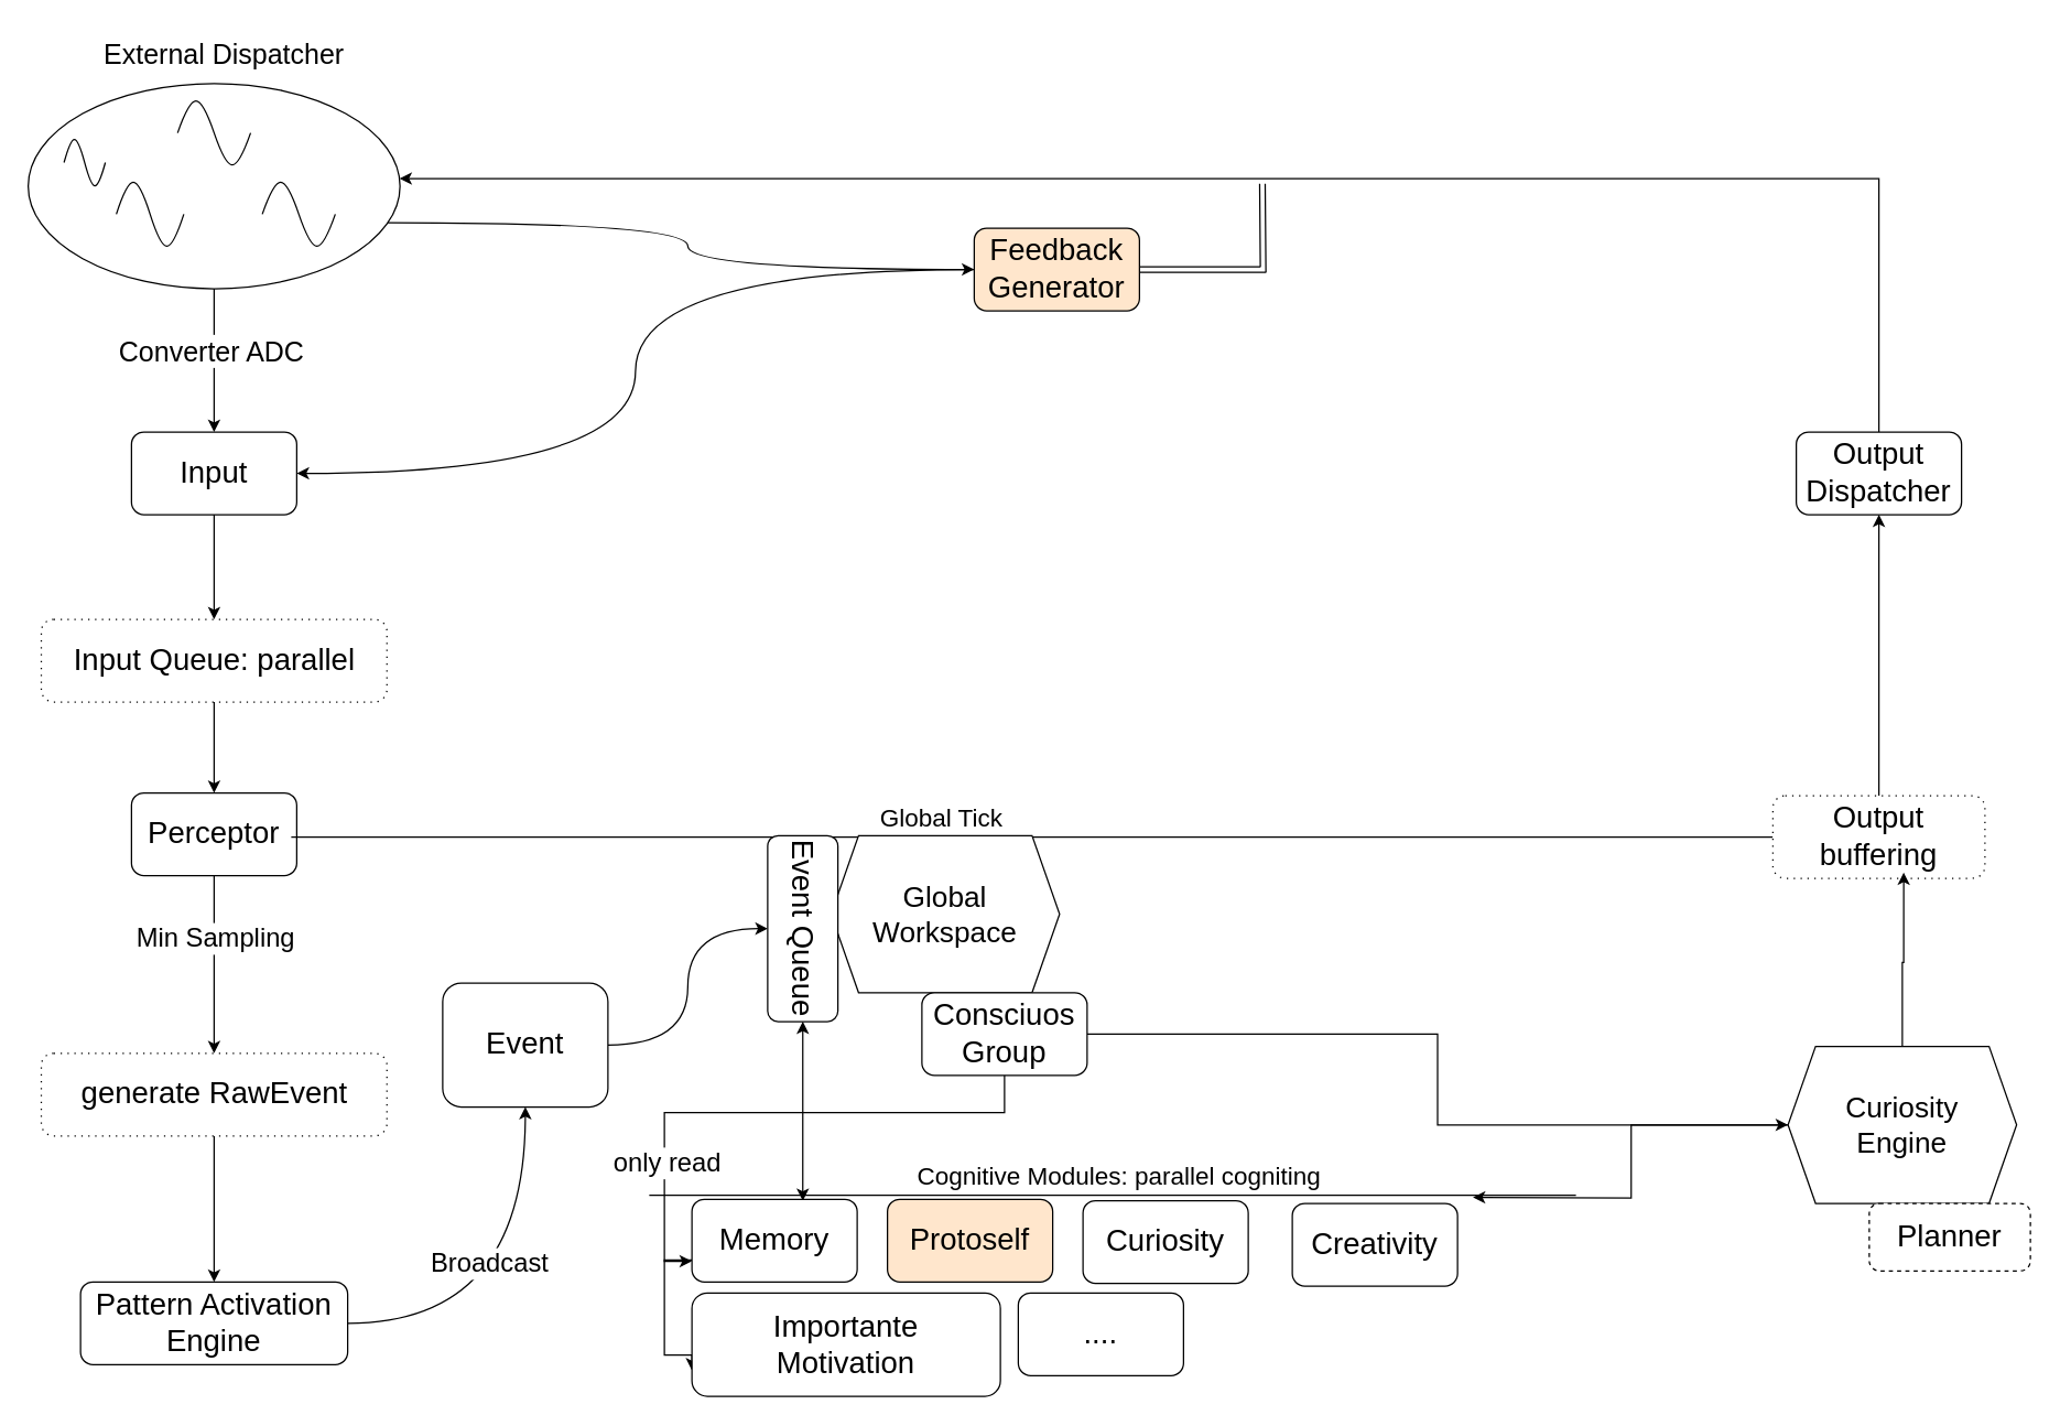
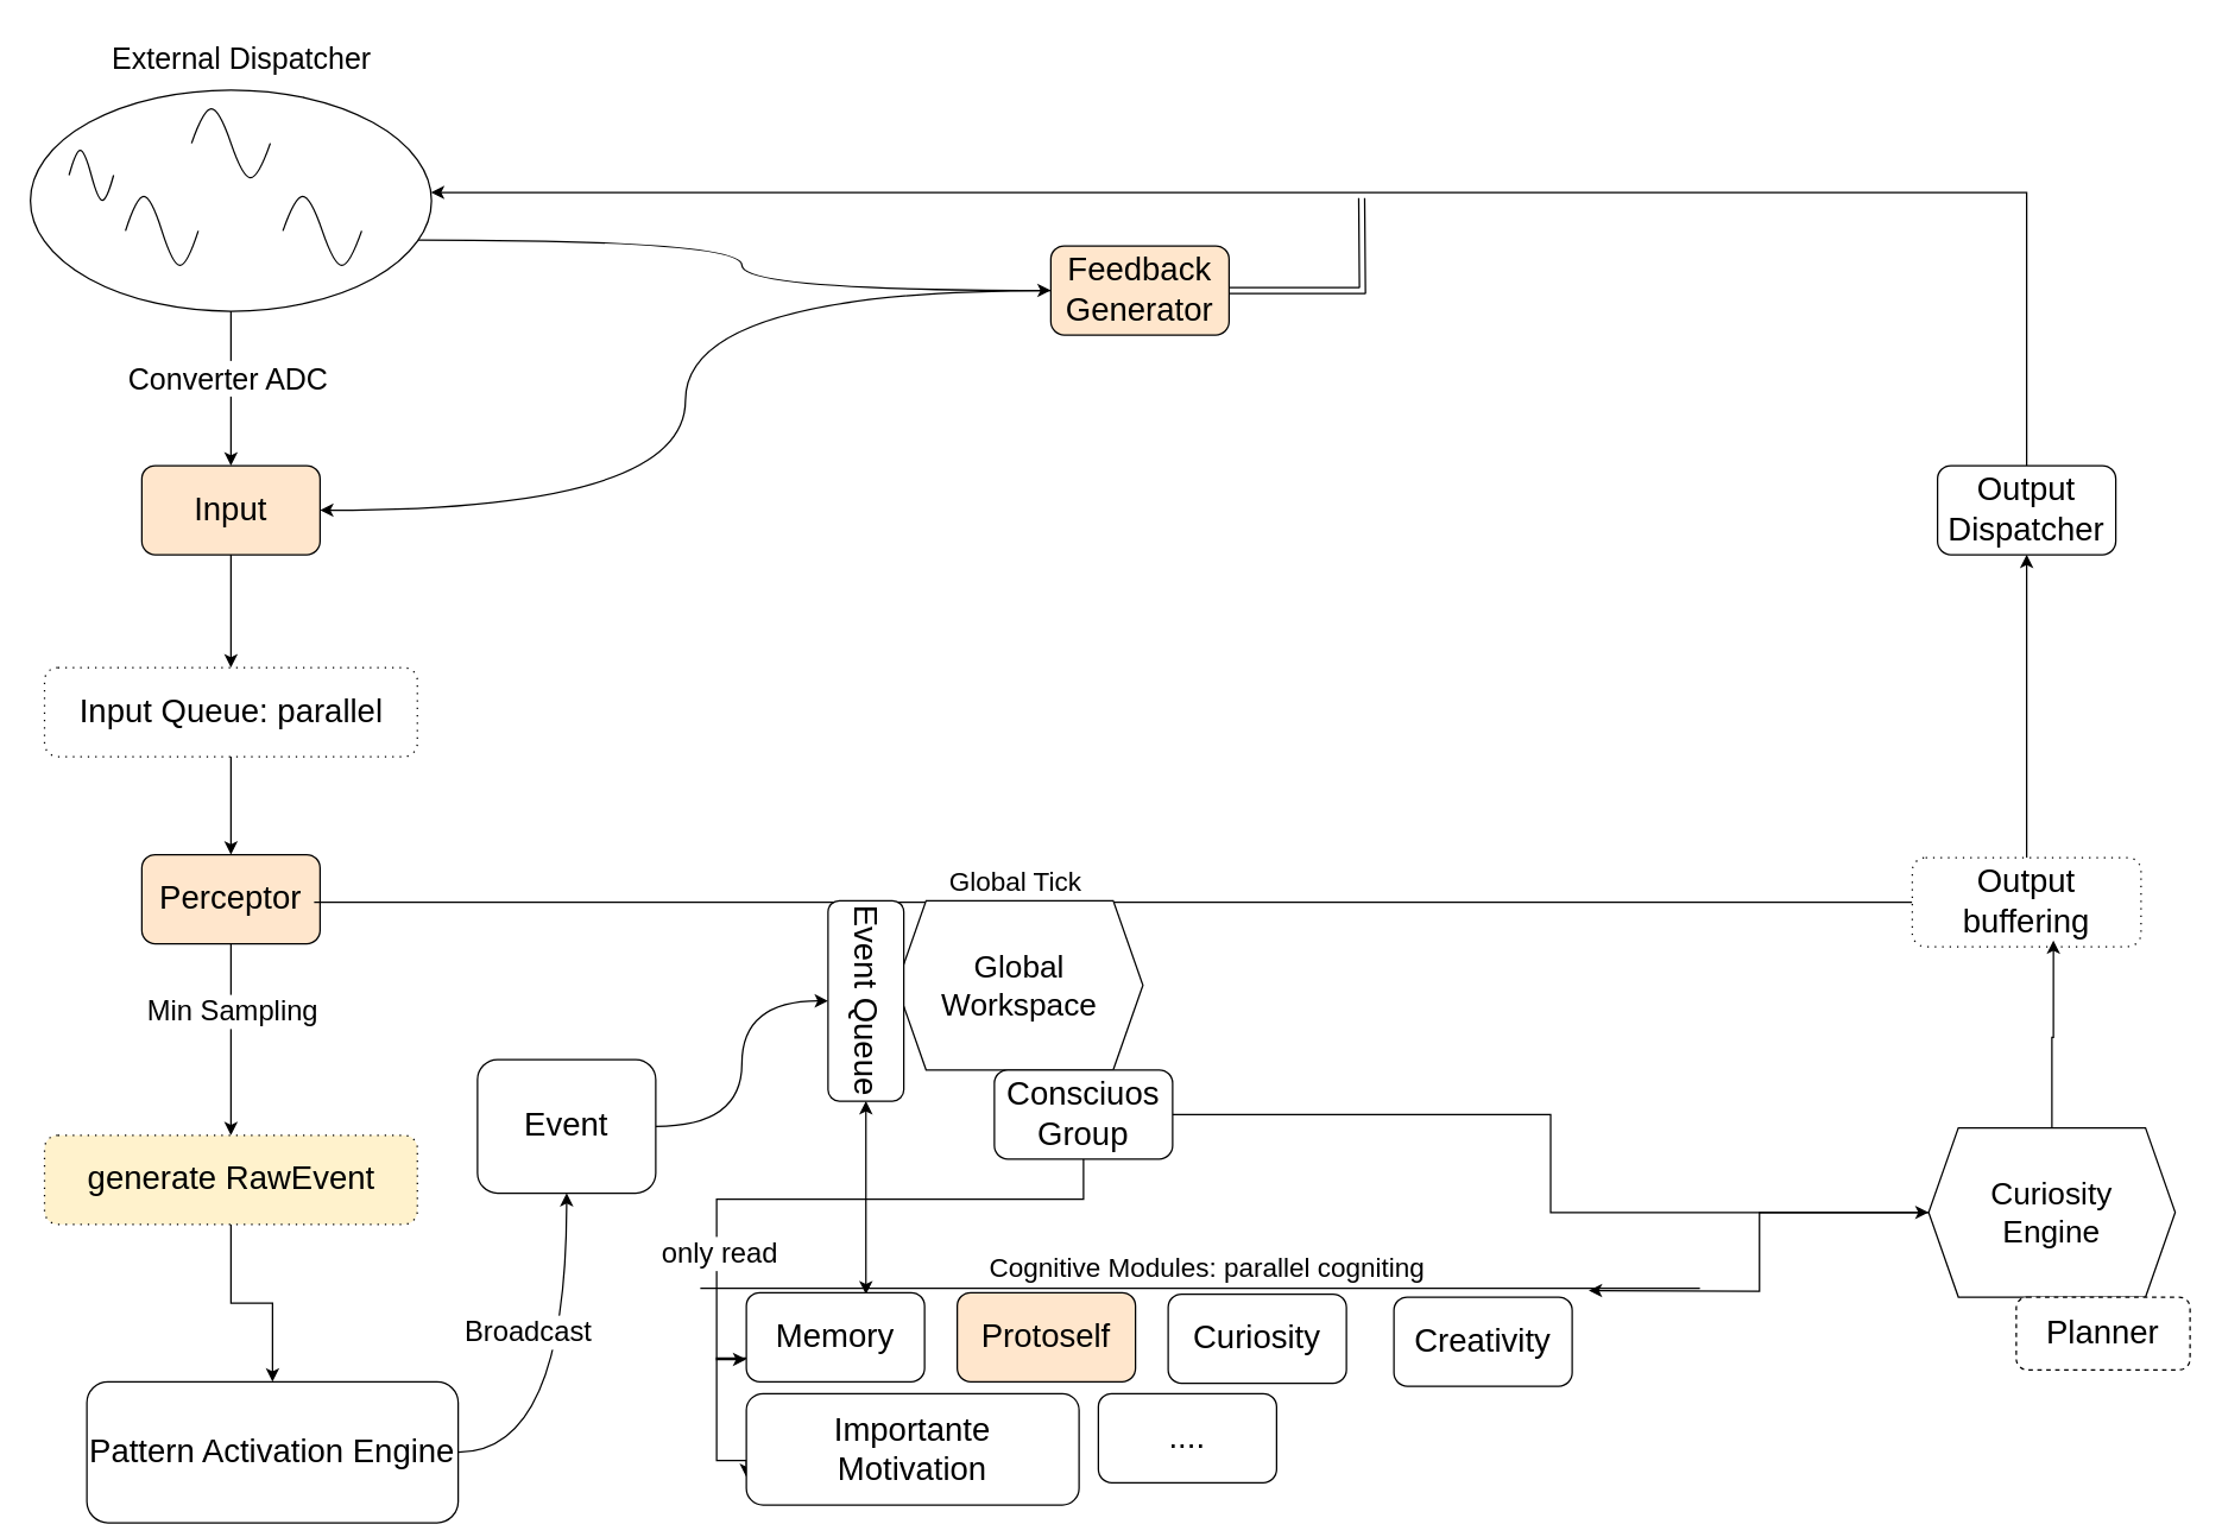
- <mxCell id="12" value="&lt;font style=&quot;font-size: 22px;&quot;&gt;Input&lt;/font&gt;" style="rounded=1;whiteSpace=wrap;html=1;" vertex="1" parent="1"><mxGeometry x="95" y="313" width="120" height="60" as="geometry" /></mxCell>
+ <mxCell id="12" value="&lt;font style=&quot;font-size: 22px;&quot;&gt;Input&lt;/font&gt;" style="rounded=1;whiteSpace=wrap;html=1;fillColor=#ffe6cc;" vertex="1" parent="1"><mxGeometry x="95" y="313" width="120" height="60" as="geometry" /></mxCell>
- <mxCell id="17" value="&lt;font style=&quot;font-size: 22px;&quot;&gt;Perceptor&lt;/font&gt;" style="rounded=1;whiteSpace=wrap;html=1;" vertex="1" parent="1"><mxGeometry x="95" y="575" width="120" height="60" as="geometry" /></mxCell>
+ <mxCell id="17" value="&lt;font style=&quot;font-size: 22px;&quot;&gt;Perceptor&lt;/font&gt;" style="rounded=1;whiteSpace=wrap;html=1;fillColor=#ffe6cc;" vertex="1" parent="1"><mxGeometry x="95" y="575" width="120" height="60" as="geometry" /></mxCell>
- <mxCell id="21" value="&lt;span style=&quot;font-size: 22px;&quot;&gt;generate RawEvent&lt;/span&gt;" style="rounded=1;whiteSpace=wrap;html=1;dashed=1;dashPattern=1 4;" vertex="1" parent="1"><mxGeometry x="29.5" y="764" width="251" height="60" as="geometry" /></mxCell>
+ <mxCell id="21" value="&lt;span style=&quot;font-size: 22px;&quot;&gt;generate RawEvent&lt;/span&gt;" style="rounded=1;whiteSpace=wrap;html=1;dashed=1;dashPattern=1 4;fillColor=#fff2cc;" vertex="1" parent="1"><mxGeometry x="29.5" y="764" width="251" height="60" as="geometry" /></mxCell>
- <mxCell id="23" value="&lt;span style=&quot;font-size: 22px;&quot;&gt;Pattern Activation Engine&lt;/span&gt;" style="rounded=1;whiteSpace=wrap;html=1;" vertex="1" parent="1"><mxGeometry x="58" y="930" width="194" height="60" as="geometry" /></mxCell>
+ <mxCell id="23" value="&lt;span style=&quot;font-size: 22px;&quot;&gt;Pattern Activation Engine&lt;/span&gt;" style="rounded=1;whiteSpace=wrap;html=1;" vertex="1" parent="1"><mxGeometry x="58" y="930" width="250" height="95" as="geometry" /></mxCell>
